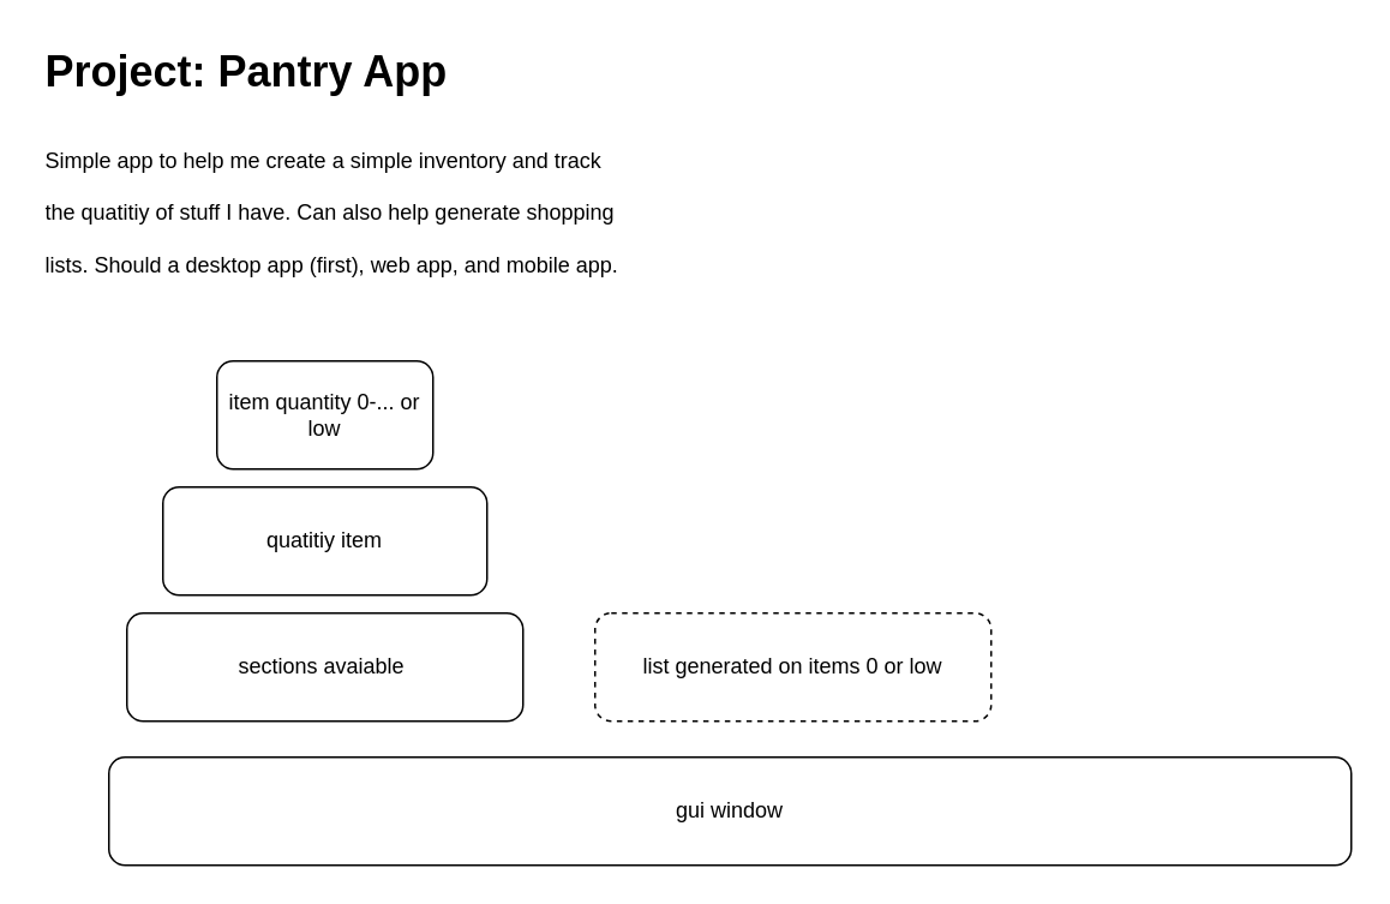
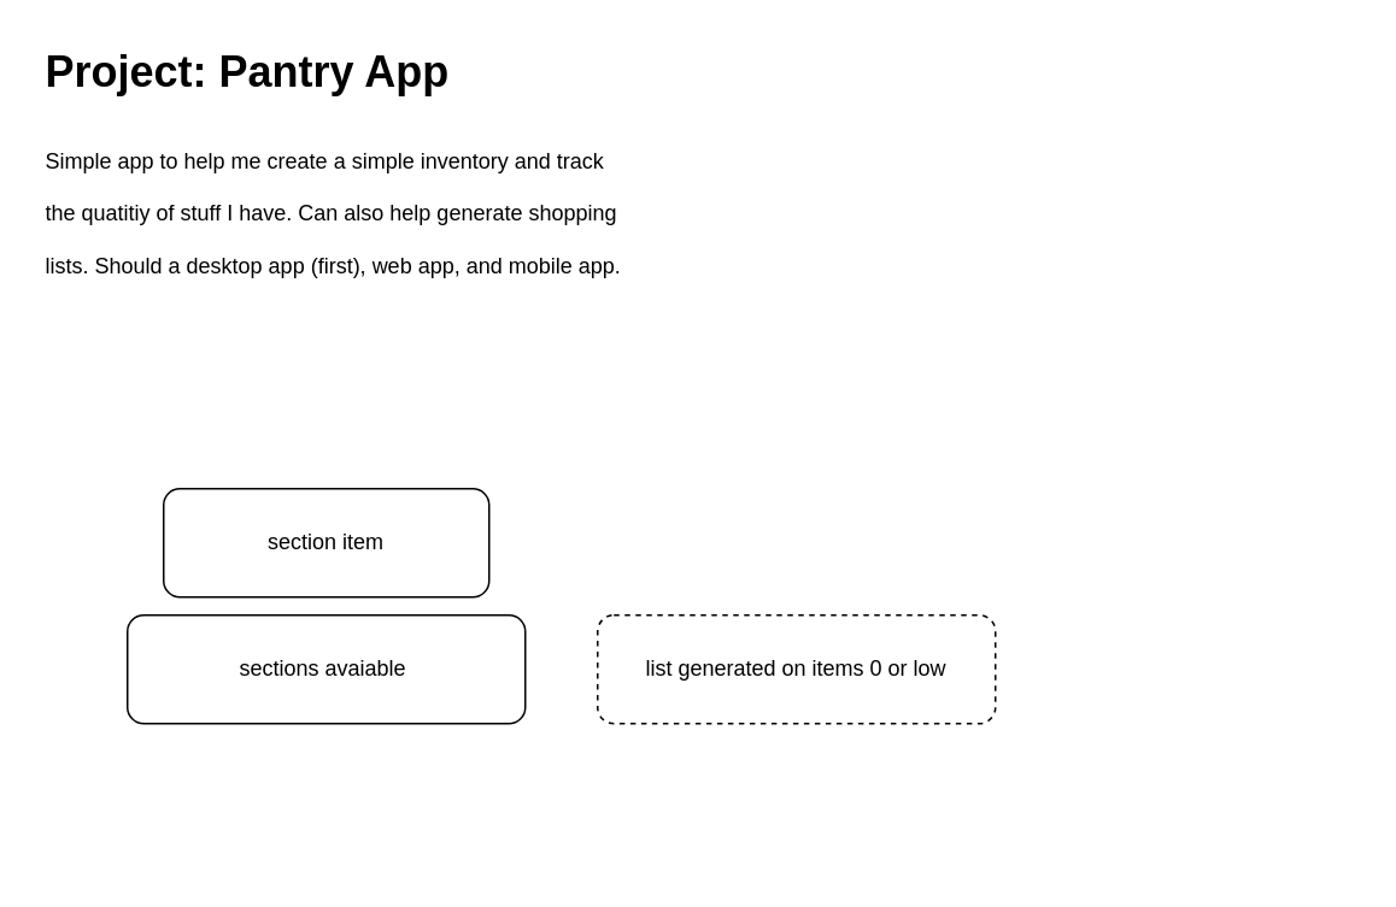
- <mxCell id="6" value="item quantity 0-... or low" style="rounded=1;whiteSpace=wrap;html=1;" vertex="1" parent="1"><mxGeometry x="120" y="200" width="120" height="60" as="geometry" /></mxCell>
- <mxCell id="5" value="quatitiy item" style="rounded=1;whiteSpace=wrap;html=1;" vertex="1" parent="1"><mxGeometry x="90" y="270" width="180" height="60" as="geometry" /></mxCell>
+ <mxCell id="5" value="section item" style="rounded=1;whiteSpace=wrap;html=1;" vertex="1" parent="1"><mxGeometry x="90" y="270" width="180" height="60" as="geometry" /></mxCell>
- <mxCell id="3" value="gui window" style="rounded=1;whiteSpace=wrap;html=1;" vertex="1" parent="1"><mxGeometry x="60" y="420" width="690" height="60" as="geometry" /></mxCell>
